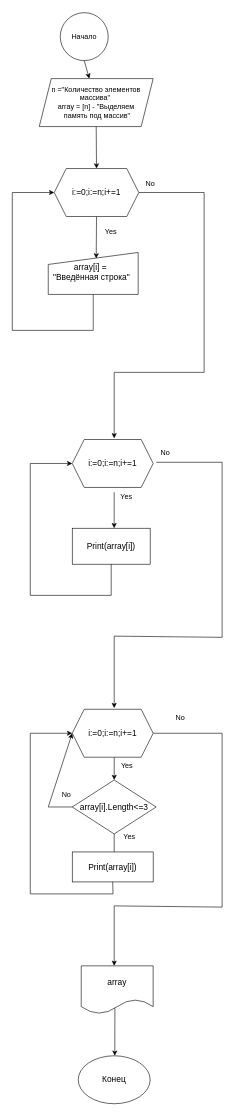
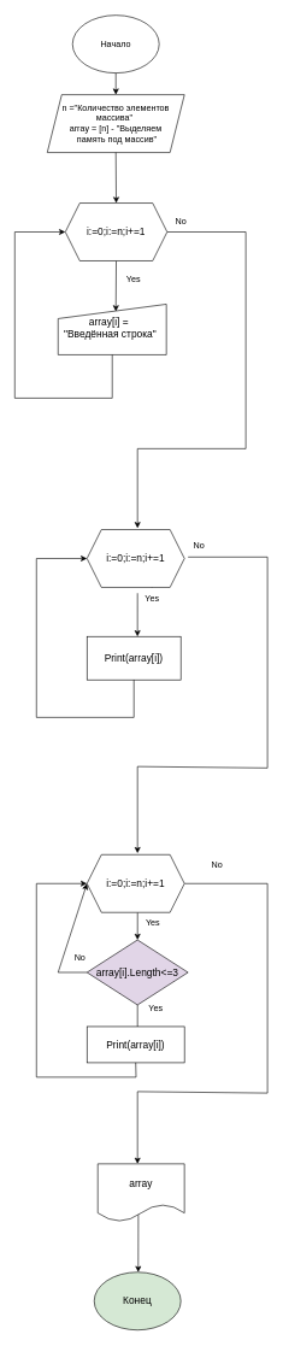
- <mxCell id="8" value="Начало" style="ellipse;whiteSpace=wrap;html=1;" parent="1" vertex="1"><mxGeometry x="100" y="20" width="80" height="80" as="geometry" /></mxCell>
+ <mxCell id="8" value="Начало" style="ellipse;whiteSpace=wrap;html=1;" parent="1" vertex="1"><mxGeometry x="100" y="20" width="120" height="80" as="geometry" /></mxCell>
- <mxCell id="33" value="&lt;font style=&quot;font-size: 14px;&quot;&gt;array[i].Length&amp;lt;=3&lt;/font&gt;" style="rhombus;whiteSpace=wrap;html=1;" parent="1" vertex="1"><mxGeometry x="120" y="1300" width="140" height="90" as="geometry" /></mxCell>
+ <mxCell id="33" value="&lt;font style=&quot;font-size: 14px;&quot;&gt;array[i].Length&amp;lt;=3&lt;/font&gt;" style="rhombus;whiteSpace=wrap;html=1;fillColor=#e1d5e7;" parent="1" vertex="1"><mxGeometry x="120" y="1300" width="140" height="90" as="geometry" /></mxCell>
- <mxCell id="37" value="&lt;font style=&quot;font-size: 14px;&quot;&gt;Конец&lt;/font&gt;" style="ellipse;whiteSpace=wrap;html=1;" parent="1" vertex="1"><mxGeometry x="130" y="1760" width="120" height="80" as="geometry" /></mxCell>
+ <mxCell id="37" value="&lt;font style=&quot;font-size: 14px;&quot;&gt;Конец&lt;/font&gt;" style="ellipse;whiteSpace=wrap;html=1;fillColor=#d5e8d4;" parent="1" vertex="1"><mxGeometry x="130" y="1760" width="120" height="80" as="geometry" /></mxCell>
